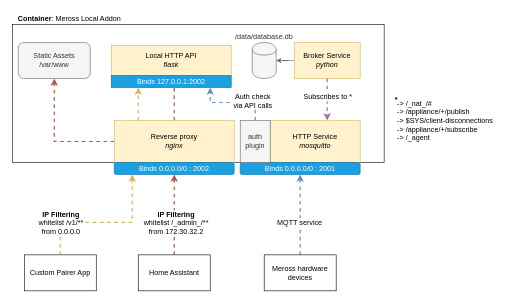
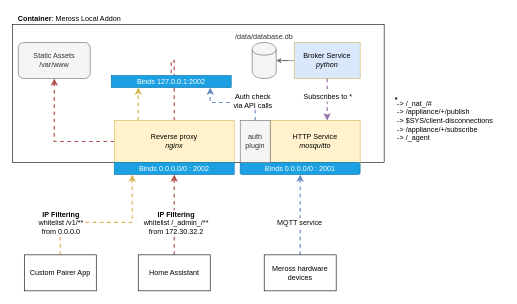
- <mxCell id="7" value="Local HTTP API&lt;br&gt;&lt;i&gt;flask&lt;/i&gt;" style="rounded=0;whiteSpace=wrap;html=1;fillColor=#fff2cc;strokeColor=#d6b656;" parent="1" vertex="1"><mxGeometry x="185" y="75" width="200" height="50" as="geometry" /></mxCell>
- <mxCell id="8" value="Broker Service&lt;br&gt;&lt;i&gt;python&lt;/i&gt;" style="rounded=0;whiteSpace=wrap;html=1;fillColor=#fff2cc;strokeColor=#d6b656;" parent="1" vertex="1"><mxGeometry x="490" y="70" width="110" height="60" as="geometry" /></mxCell>
+ <mxCell id="8" value="Broker Service&lt;br&gt;&lt;i&gt;python&lt;/i&gt;" style="rounded=0;whiteSpace=wrap;html=1;fillColor=#dae8fc;strokeColor=#d6b656;" parent="1" vertex="1"><mxGeometry x="490" y="70" width="110" height="60" as="geometry" /></mxCell>
- <mxCell id="10" value="Binds 0.0.0.0/0 : 2002" style="whiteSpace=wrap;html=1;fillColor=#1ba1e2;strokeColor=#006EAF;fontColor=#ffffff;rounded=1;" parent="1" vertex="1"><mxGeometry x="190" y="270" width="200" height="20" as="geometry" /></mxCell>
+ <mxCell id="10" value="Binds 0.0.0.0/0 : 2002" style="rounded=0;whiteSpace=wrap;html=1;fillColor=#1ba1e2;strokeColor=#006EAF;fontColor=#ffffff;" parent="1" vertex="1"><mxGeometry x="190" y="270" width="200" height="20" as="geometry" /></mxCell>
